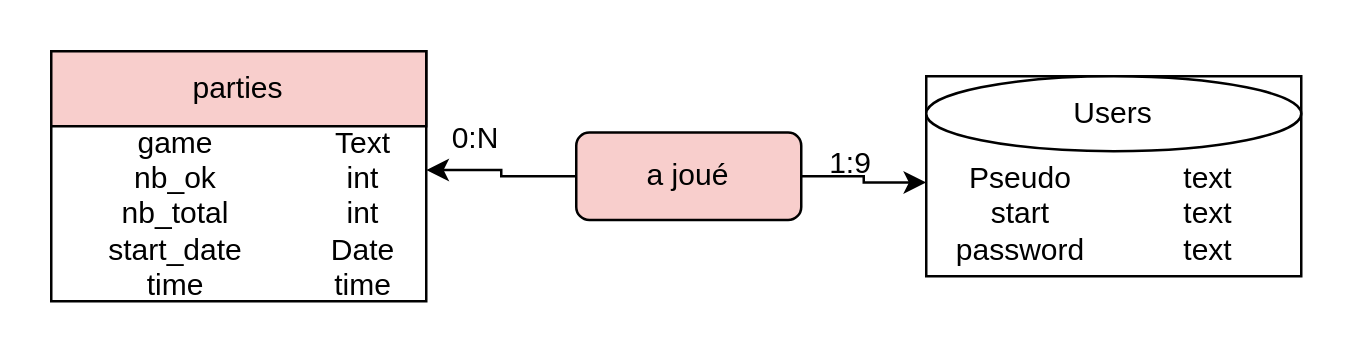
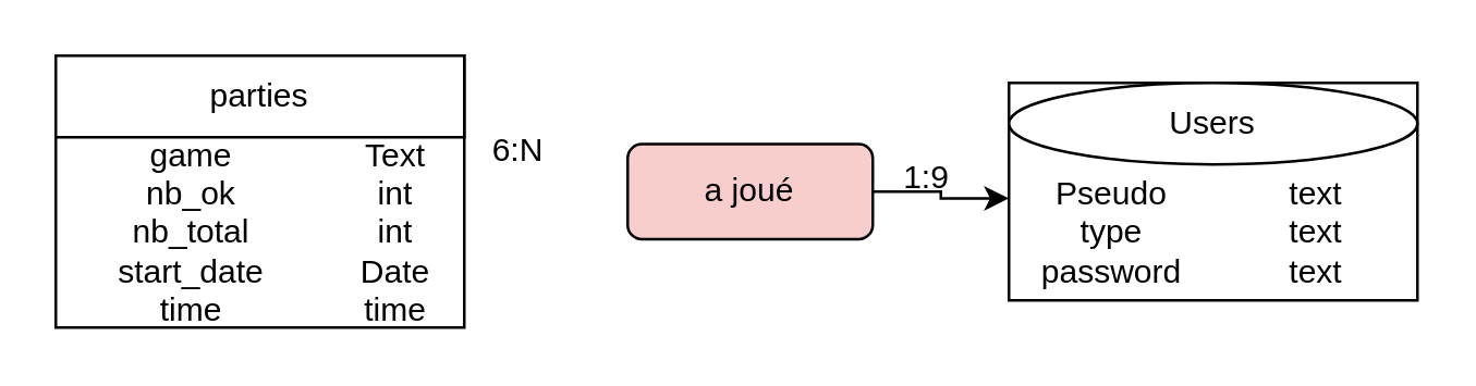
- <mxCell id="3" value="parties" style="rounded=0;whiteSpace=wrap;html=1;fillColor=#f8cecc;" parent="1" vertex="1"><mxGeometry x="20" y="20" width="150" height="30" as="geometry" /></mxCell>
+ <mxCell id="3" value="parties" style="rounded=0;whiteSpace=wrap;html=1;" parent="1" vertex="1"><mxGeometry x="20" y="20" width="150" height="30" as="geometry" /></mxCell>
- <mxCell id="13" value="0:N" style="text;html=1;strokeColor=none;fillColor=none;align=center;verticalAlign=middle;whiteSpace=wrap;rounded=0;" parent="1" vertex="1"><mxGeometry x="160" y="40" width="60" height="30" as="geometry" /></mxCell>
+ <mxCell id="13" value="6:N" style="text;html=1;strokeColor=none;fillColor=none;align=center;verticalAlign=middle;whiteSpace=wrap;rounded=0;" parent="1" vertex="1"><mxGeometry x="160" y="40" width="60" height="30" as="geometry" /></mxCell>
- <mxCell id="10" style="edgeStyle=orthogonalEdgeStyle;rounded=0;orthogonalLoop=1;jettySize=auto;html=1;exitX=0;exitY=0.5;exitDx=0;exitDy=0;entryX=1;entryY=0.25;entryDx=0;entryDy=0;" parent="1" source="12" target="5" edge="1"><mxGeometry relative="1" as="geometry" /></mxCell>
- <mxCell id="8" value="Pseudo&lt;br&gt;start&lt;br&gt;password" style="text;html=1;strokeColor=none;fillColor=none;align=center;verticalAlign=middle;whiteSpace=wrap;rounded=0;" parent="1" vertex="1"><mxGeometry x="370" y="60" width="76" height="50" as="geometry" /></mxCell>
+ <mxCell id="8" value="Pseudo&lt;br&gt;type&lt;br&gt;password" style="text;html=1;strokeColor=none;fillColor=none;align=center;verticalAlign=middle;whiteSpace=wrap;rounded=0;" parent="1" vertex="1"><mxGeometry x="370" y="60" width="76" height="50" as="geometry" /></mxCell>
